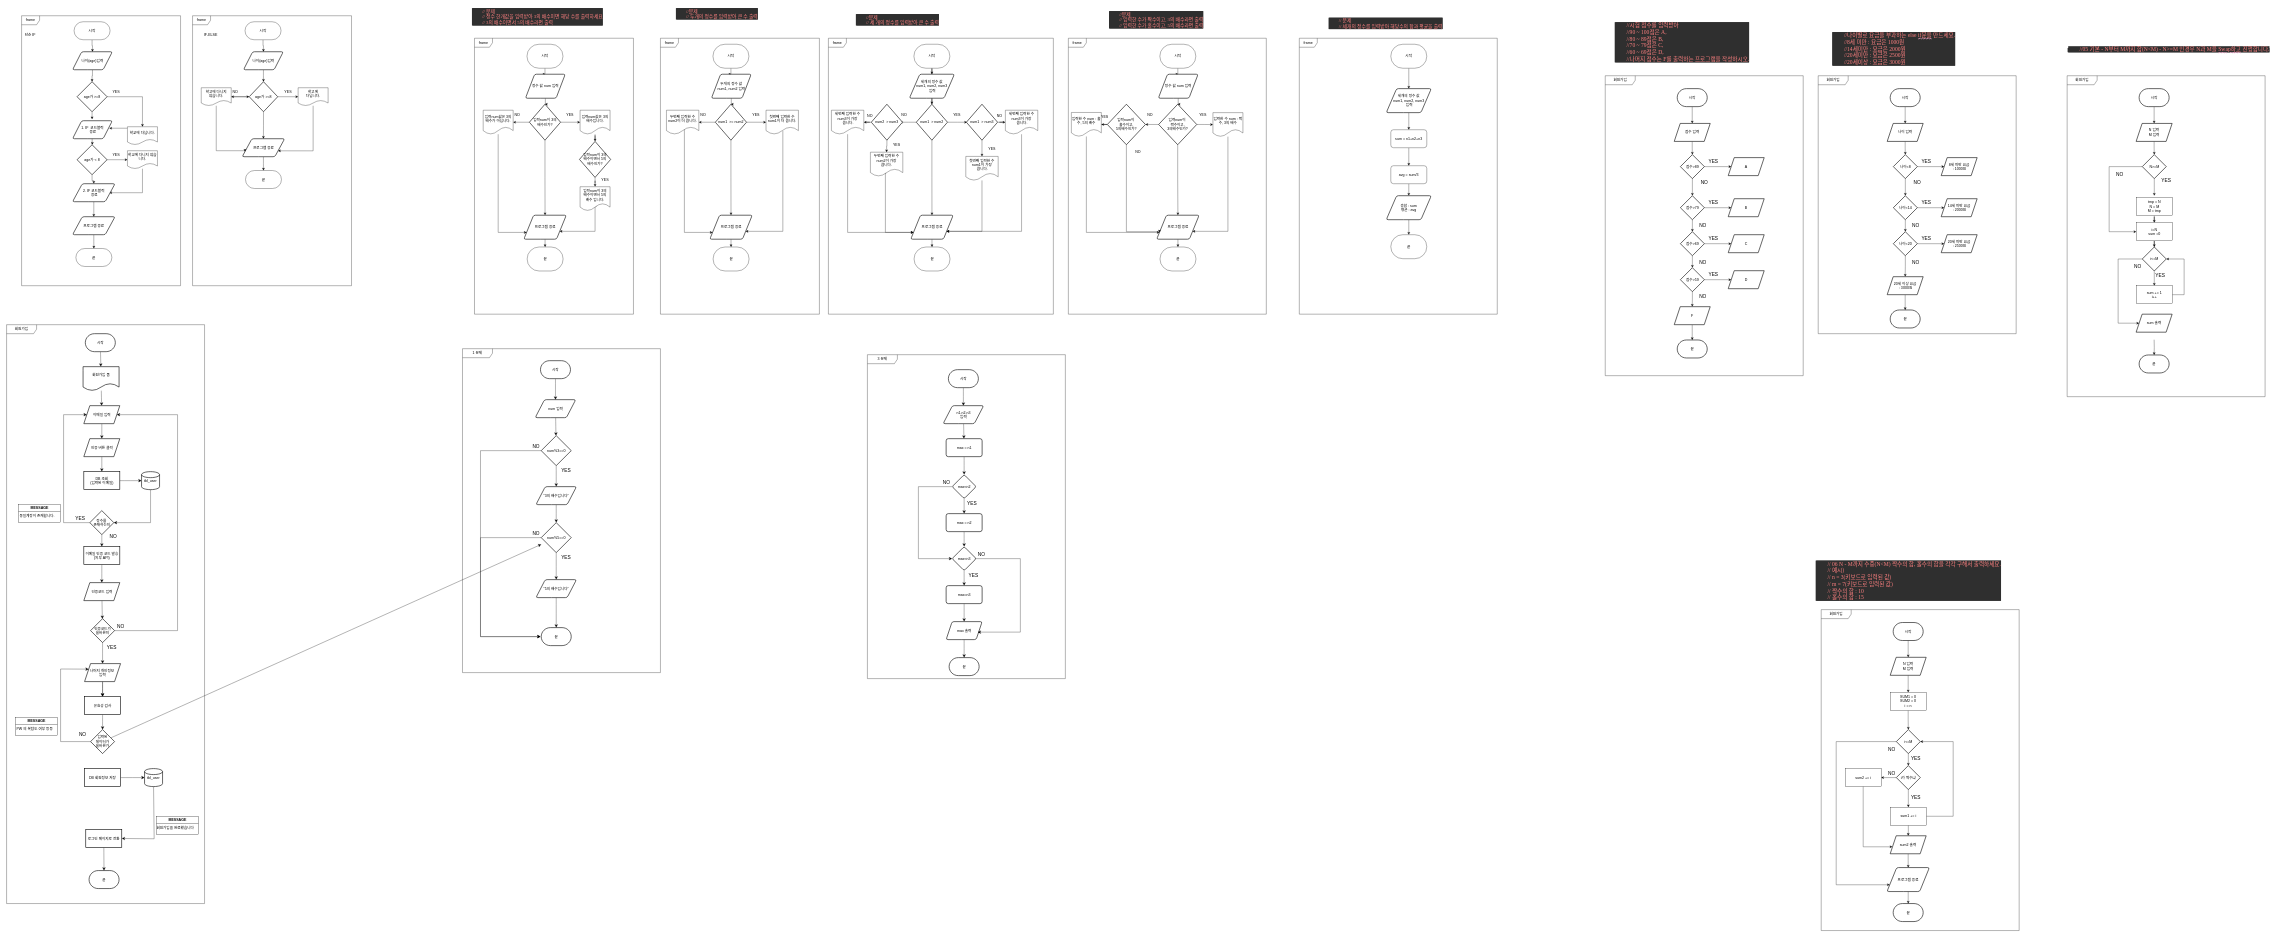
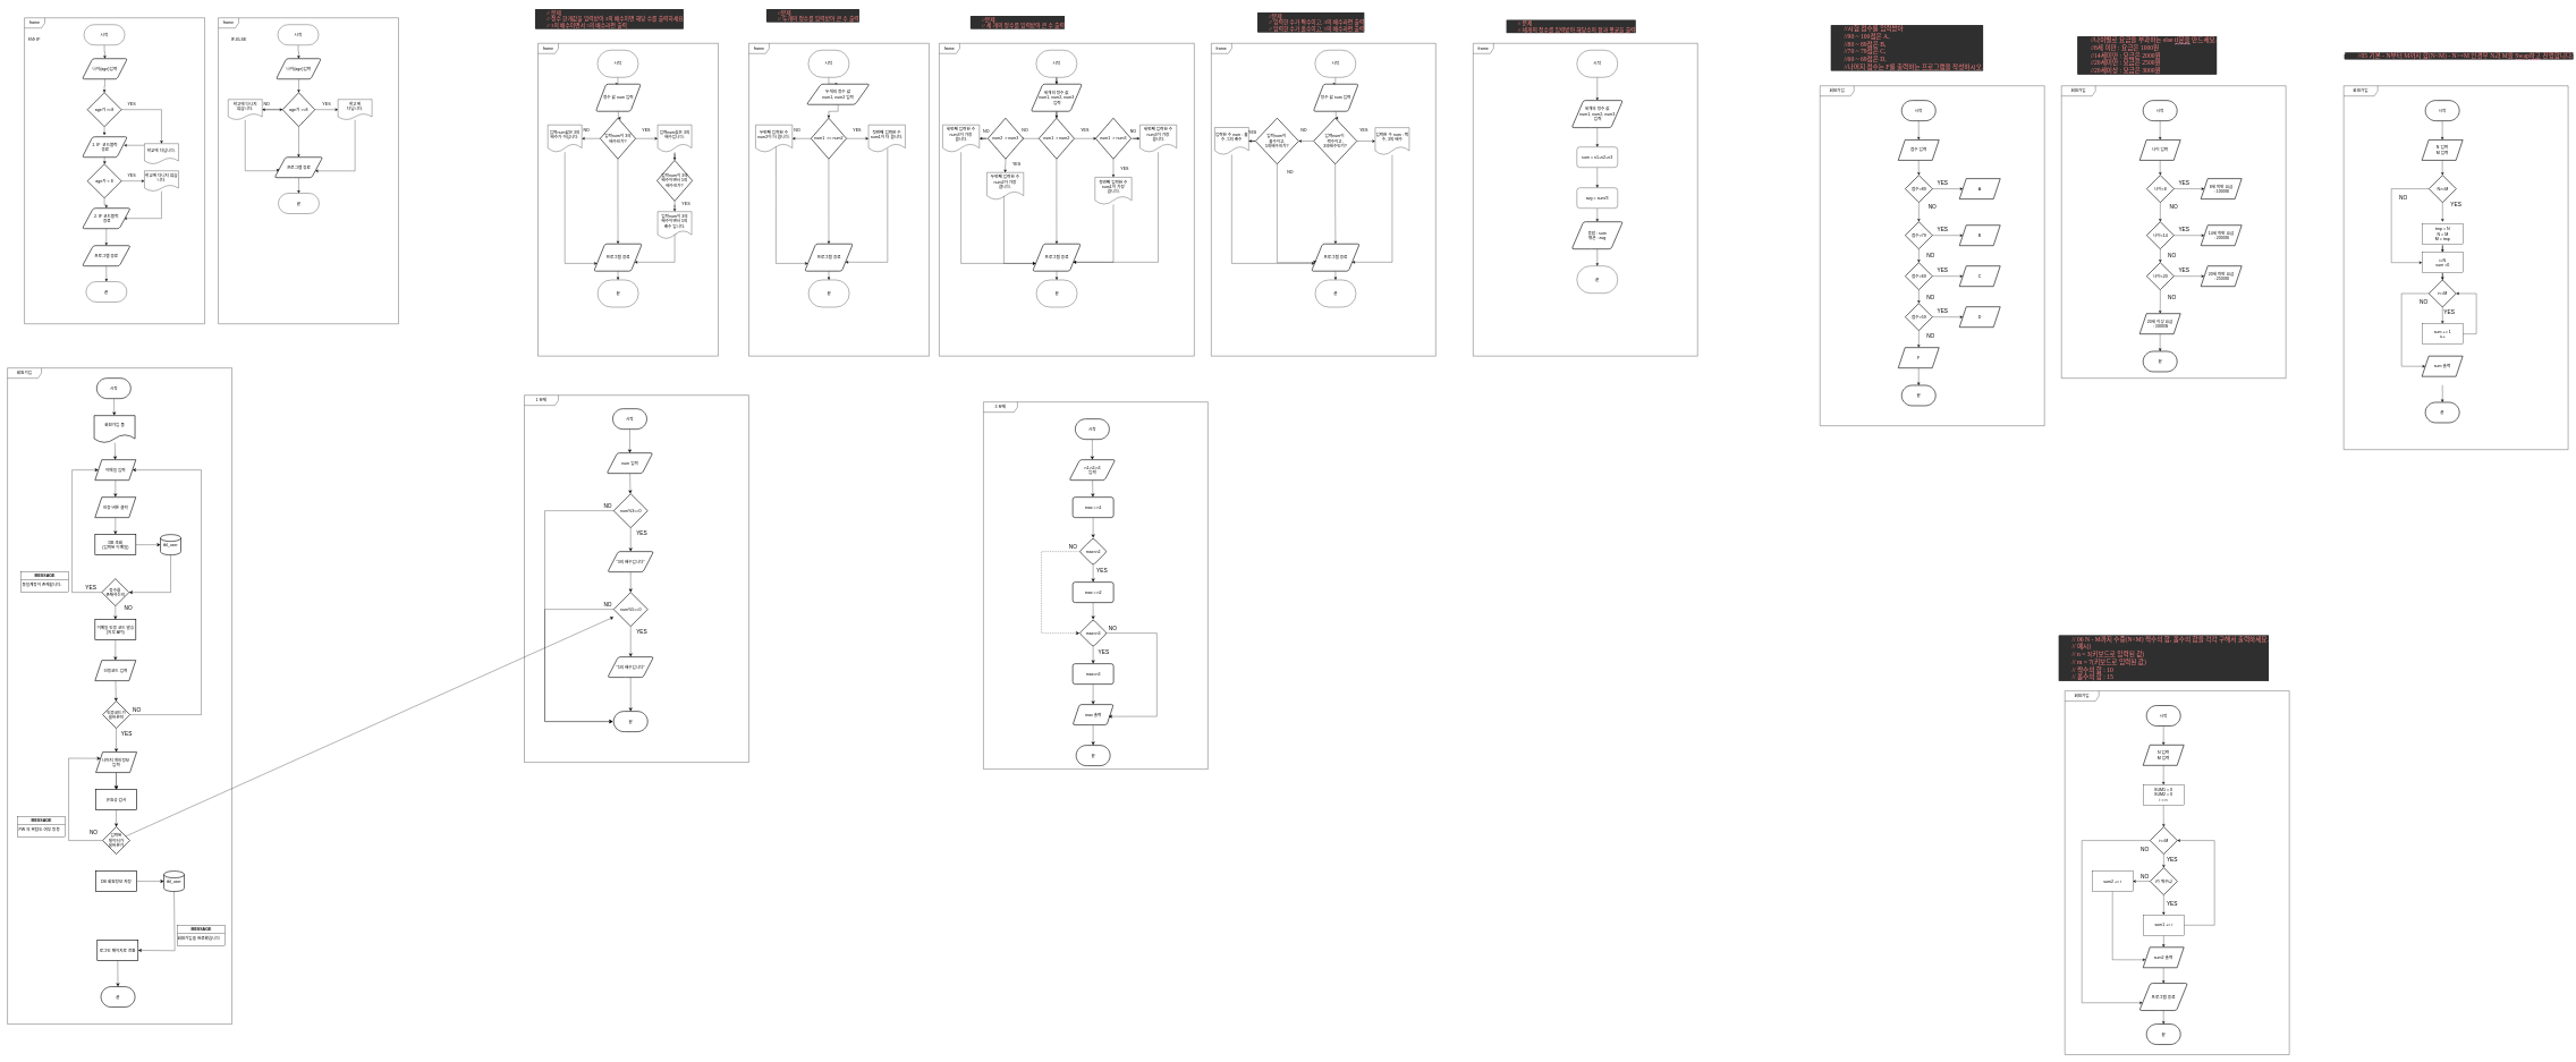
- <mxCell id="77" value="두개의 정수 값&lt;div&gt;num1, num2 입력&lt;/div&gt;" style="shape=parallelogram;html=1;strokeWidth=2;perimeter=parallelogramPerimeter;whiteSpace=wrap;rounded=1;arcSize=12;size=0.23;" parent="1" vertex="1"><mxGeometry x="2370" y="247" width="132.5" height="80" as="geometry" /></mxCell>
+ <mxCell id="77" value="두개의 정수 값&lt;div&gt;num1, num2 입력&lt;/div&gt;" style="shape=parallelogram;html=1;strokeWidth=2;perimeter=parallelogramPerimeter;whiteSpace=wrap;rounded=1;arcSize=12;size=0.23;" parent="1" vertex="1"><mxGeometry x="2370" y="247" width="185" height="60" as="geometry" /></mxCell>
- <mxCell id="185" value="" style="edgeStyle=none;curved=0;rounded=0;orthogonalLoop=1;jettySize=auto;html=1;fontSize=12;startSize=8;endSize=8;exitX=0;exitY=0.5;exitDx=0;exitDy=0;entryX=0;entryY=0.5;entryDx=0;entryDy=0;" parent="1" source="176" target="181" edge="1"><mxGeometry relative="1" as="geometry"><mxPoint x="3223" y="1672" as="sourcePoint" /><mxPoint x="3223" y="1722" as="targetPoint" /><Array as="points"><mxPoint x="3060" y="1622" /><mxPoint x="3060" y="1862" /></Array></mxGeometry></mxCell>
+ <mxCell id="185" value="" style="edgeStyle=none;curved=0;rounded=0;orthogonalLoop=1;jettySize=auto;html=1;fontSize=12;startSize=8;endSize=8;exitX=0;exitY=0.5;exitDx=0;exitDy=0;entryX=0;entryY=0.5;entryDx=0;entryDy=0;dashed=1;" parent="1" source="176" target="181" edge="1"><mxGeometry relative="1" as="geometry"><mxPoint x="3223" y="1672" as="sourcePoint" /><mxPoint x="3223" y="1722" as="targetPoint" /><Array as="points"><mxPoint x="3060" y="1622" /><mxPoint x="3060" y="1862" /></Array></mxGeometry></mxCell>
- <mxCell id="250" value="&lt;p style=&quot;margin:0px;margin-top:4px;text-align:center;&quot;&gt;&lt;b&gt;MESSAGE&lt;/b&gt;&lt;/p&gt;&lt;hr size=&quot;1&quot; style=&quot;border-style:solid;&quot;&gt;&lt;div style=&quot;height:2px;&quot;&gt;&amp;nbsp;PW 의 복잡도 여부 등등&lt;/div&gt;&lt;div style=&quot;height:2px;&quot;&gt;&lt;br&gt;&lt;/div&gt;" style="verticalAlign=top;align=left;overflow=fill;html=1;whiteSpace=wrap;" parent="1" vertex="1"><mxGeometry x="50" y="2392" width="140" height="60" as="geometry" /></mxCell>
+ <mxCell id="250" value="&lt;p style=&quot;margin:0px;margin-top:4px;text-align:center;&quot;&gt;&lt;b&gt;MESSAGE&lt;/b&gt;&lt;/p&gt;&lt;hr size=&quot;1&quot; style=&quot;border-style:solid;&quot;&gt;&lt;div style=&quot;height:2px;&quot;&gt;&amp;nbsp;PW 의 복잡도 여부 등등&lt;/div&gt;&lt;div style=&quot;height:2px;&quot;&gt;&lt;br&gt;&lt;/div&gt;" style="verticalAlign=top;align=left;overflow=fill;html=1;whiteSpace=wrap;" parent="1" vertex="1"><mxGeometry x="50" y="2402" width="140" height="60" as="geometry" /></mxCell>
